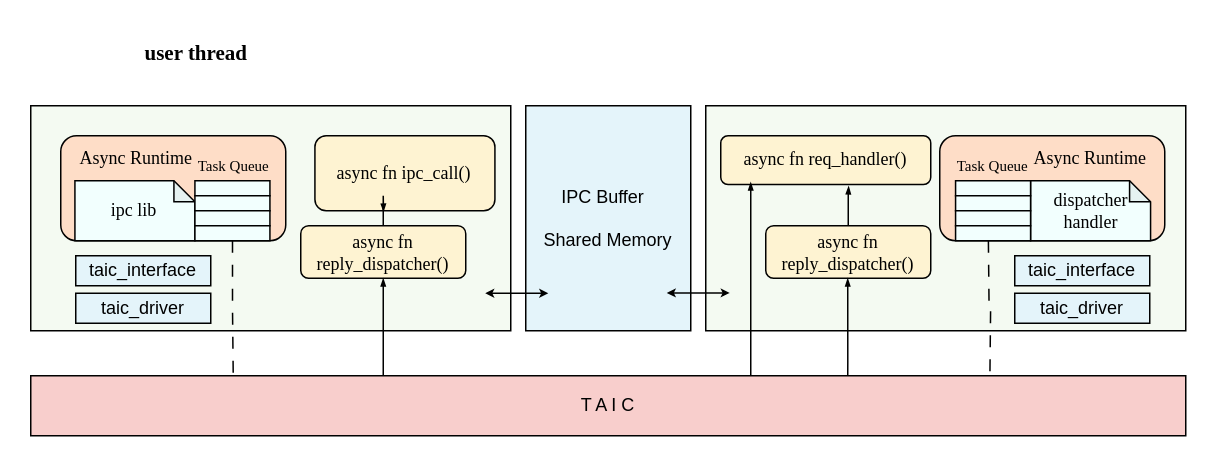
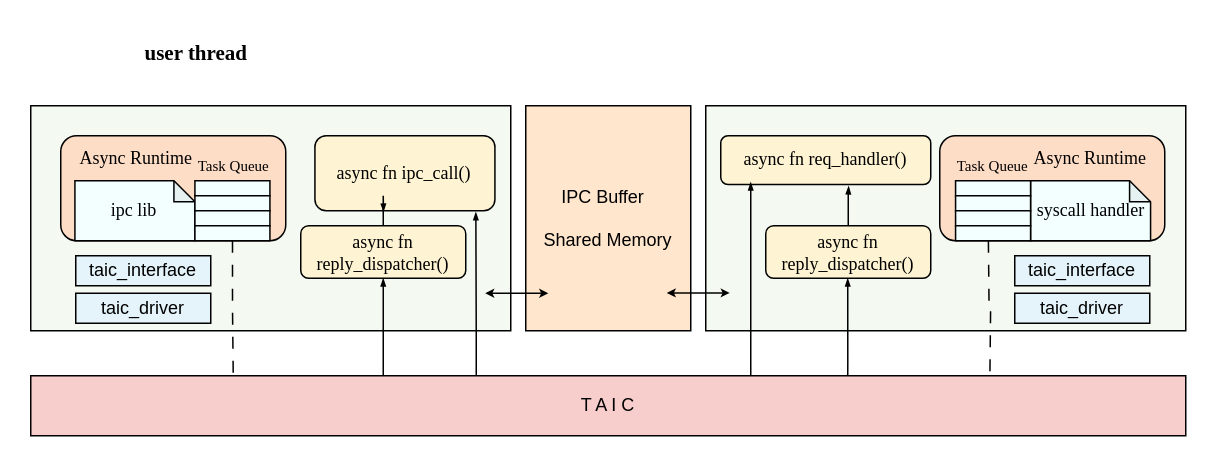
- <mxCell id="25" value="&lt;font face=&quot;Times New Roman&quot;&gt;dispatcher handler&lt;/font&gt;" style="shape=note;whiteSpace=wrap;html=1;backgroundOutline=1;darkOpacity=0.05;size=14;fillColor=#F2FFFE;flipH=0;" vertex="1" parent="1"><mxGeometry x="686.55" y="120" width="80" height="40" as="geometry" /></mxCell>
+ <mxCell id="25" value="&lt;font face=&quot;Times New Roman&quot;&gt;syscall handler&lt;/font&gt;" style="shape=note;whiteSpace=wrap;html=1;backgroundOutline=1;darkOpacity=0.05;size=14;fillColor=#F2FFFE;flipH=0;" vertex="1" parent="1"><mxGeometry x="686.55" y="120" width="80" height="40" as="geometry" /></mxCell>
- <mxCell id="36" value="IPC Buffer&amp;nbsp;&amp;nbsp;&lt;div&gt;&lt;br&gt;&lt;div&gt;Shared Memory&lt;/div&gt;&lt;/div&gt;" style="rounded=0;whiteSpace=wrap;html=1;fillColor=#E4F4FA;" vertex="1" parent="1"><mxGeometry x="350" y="70" width="110" height="150" as="geometry" /></mxCell>
+ <mxCell id="36" value="IPC Buffer&amp;nbsp;&amp;nbsp;&lt;div&gt;&lt;br&gt;&lt;div&gt;Shared Memory&lt;/div&gt;&lt;/div&gt;" style="rounded=0;whiteSpace=wrap;html=1;fillColor=#ffe6cc;" vertex="1" parent="1"><mxGeometry x="350" y="70" width="110" height="150" as="geometry" /></mxCell>
+ <mxCell id="20" style="edgeStyle=orthogonalEdgeStyle;rounded=0;orthogonalLoop=1;jettySize=auto;html=1;entryX=0.894;entryY=1.019;entryDx=0;entryDy=0;entryPerimeter=0;endArrow=blockThin;endFill=1;endSize=3;" edge="1" parent="1" source="15" target="4"><mxGeometry relative="1" as="geometry"><Array as="points"><mxPoint x="317" y="220" /><mxPoint x="317" y="220" /></Array></mxGeometry></mxCell>
